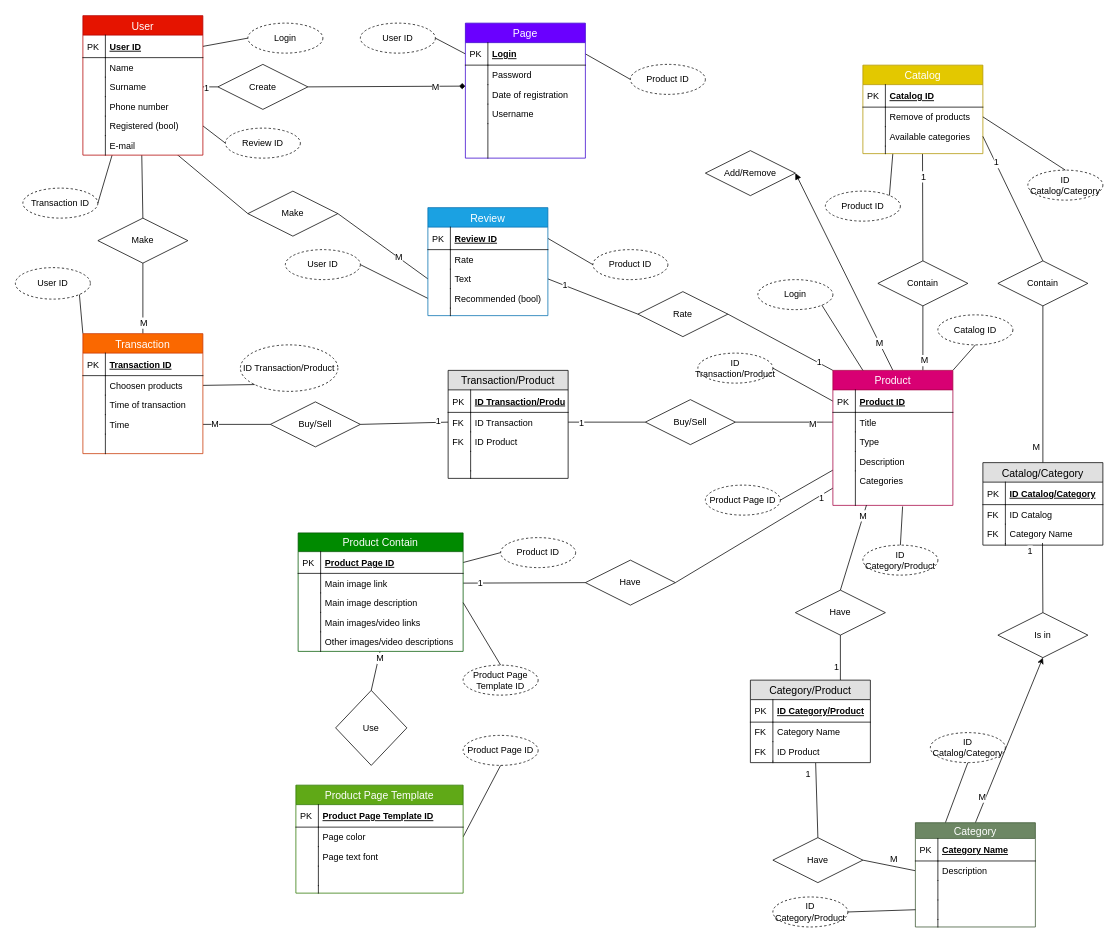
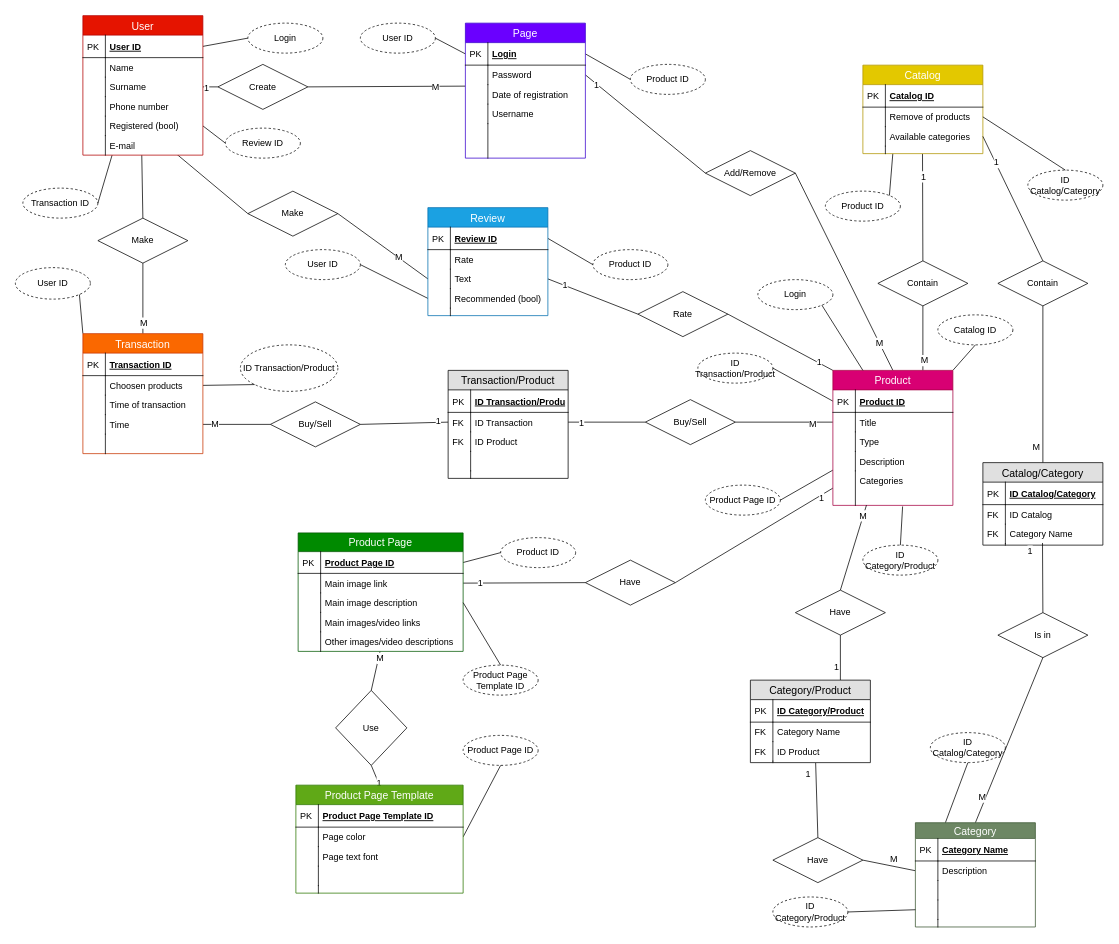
- <mxCell id="6" value="" style="endArrow=diamond;html=1;rounded=0;entryX=0;entryY=0.077;entryDx=0;entryDy=0;entryPerimeter=0;exitX=1;exitY=0.5;exitDx=0;exitDy=0;" parent="1" source="3" target="95" edge="1"><mxGeometry relative="1" as="geometry"><mxPoint x="510" y="146" as="sourcePoint" /><mxPoint x="450" y="180" as="targetPoint" /><Array as="points" /></mxGeometry></mxCell>
+ <mxCell id="6" value="" style="endArrow=none;html=1;rounded=0;entryX=0;entryY=0.077;entryDx=0;entryDy=0;entryPerimeter=0;exitX=1;exitY=0.5;exitDx=0;exitDy=0;" parent="1" source="3" target="95" edge="1"><mxGeometry relative="1" as="geometry"><mxPoint x="510" y="146" as="sourcePoint" /><mxPoint x="450" y="180" as="targetPoint" /><Array as="points" /></mxGeometry></mxCell>
+ <mxCell id="33" value="" style="endArrow=none;html=1;rounded=0;exitX=0;exitY=0.5;exitDx=0;exitDy=0;entryX=1;entryY=0.5;entryDx=0;entryDy=0;" parent="1" source="32" target="93" edge="1"><mxGeometry relative="1" as="geometry"><mxPoint x="200" y="310" as="sourcePoint" /><mxPoint x="198.08" y="219.552" as="targetPoint" /></mxGeometry></mxCell>
+ <mxCell id="34" value="1" style="text;html=1;align=center;verticalAlign=middle;resizable=0;points=[];labelBackgroundColor=#ffffff;" parent="33" vertex="1" connectable="0"><mxGeometry x="0.804" y="1" relative="1" as="geometry"><mxPoint as="offset" /></mxGeometry></mxCell>
- <mxCell id="35" value="" style="endArrow=block;html=1;rounded=0;exitX=0.5;exitY=0;exitDx=0;exitDy=0;entryX=1;entryY=0.5;entryDx=0;entryDy=0;" parent="1" source="101" target="32" edge="1"><mxGeometry relative="1" as="geometry"><mxPoint x="647" y="388" as="sourcePoint" /><mxPoint x="280" y="296" as="targetPoint" /></mxGeometry></mxCell>
+ <mxCell id="35" value="" style="endArrow=none;html=1;rounded=0;exitX=0.5;exitY=0;exitDx=0;exitDy=0;entryX=1;entryY=0.5;entryDx=0;entryDy=0;" parent="1" source="101" target="32" edge="1"><mxGeometry relative="1" as="geometry"><mxPoint x="647" y="388" as="sourcePoint" /><mxPoint x="280" y="296" as="targetPoint" /></mxGeometry></mxCell>
- <mxCell id="184" value="Product Contain" style="swimlane;fontStyle=0;childLayout=stackLayout;horizontal=1;startSize=25;fillColor=#008a00;horizontalStack=0;resizeParent=1;resizeParentMax=0;resizeLast=0;collapsible=1;marginBottom=0;swimlaneFillColor=#ffffff;align=center;fontSize=14;strokeColor=#005700;fontColor=#ffffff;" parent="1" vertex="1"><mxGeometry x="397" y="709.68" width="220" height="158" as="geometry" /></mxCell>
+ <mxCell id="184" value="Product Page" style="swimlane;fontStyle=0;childLayout=stackLayout;horizontal=1;startSize=25;fillColor=#008a00;horizontalStack=0;resizeParent=1;resizeParentMax=0;resizeLast=0;collapsible=1;marginBottom=0;swimlaneFillColor=#ffffff;align=center;fontSize=14;strokeColor=#005700;fontColor=#ffffff;" parent="1" vertex="1"><mxGeometry x="397" y="709.68" width="220" height="158" as="geometry" /></mxCell>
- <mxCell id="196" value="" style="endArrow=classic;html=1;rounded=0;entryX=0.5;entryY=1;entryDx=0;entryDy=0;exitX=0.5;exitY=0;exitDx=0;exitDy=0;" parent="1" source="216" target="195" edge="1"><mxGeometry relative="1" as="geometry"><mxPoint x="1100" y="1236" as="sourcePoint" /><mxPoint x="1100" y="1166.13" as="targetPoint" /></mxGeometry></mxCell>
+ <mxCell id="196" value="" style="endArrow=none;html=1;rounded=0;entryX=0.5;entryY=1;entryDx=0;entryDy=0;exitX=0.5;exitY=0;exitDx=0;exitDy=0;" parent="1" source="216" target="195" edge="1"><mxGeometry relative="1" as="geometry"><mxPoint x="1100" y="1236" as="sourcePoint" /><mxPoint x="1100" y="1166.13" as="targetPoint" /></mxGeometry></mxCell>
+ <mxCell id="158" value="" style="endArrow=none;html=1;rounded=0;entryX=0.5;entryY=0;entryDx=0;entryDy=0;exitX=0.5;exitY=1;exitDx=0;exitDy=0;" parent="1" source="157" target="235" edge="1"><mxGeometry relative="1" as="geometry"><mxPoint x="557" y="1039.68" as="sourcePoint" /><mxPoint x="517" y="660.59" as="targetPoint" /></mxGeometry></mxCell>
+ <mxCell id="159" value="1" style="text;html=1;align=center;verticalAlign=middle;resizable=0;points=[];labelBackgroundColor=#ffffff;" parent="158" vertex="1" connectable="0"><mxGeometry x="0.736" relative="1" as="geometry"><mxPoint as="offset" /></mxGeometry></mxCell>
